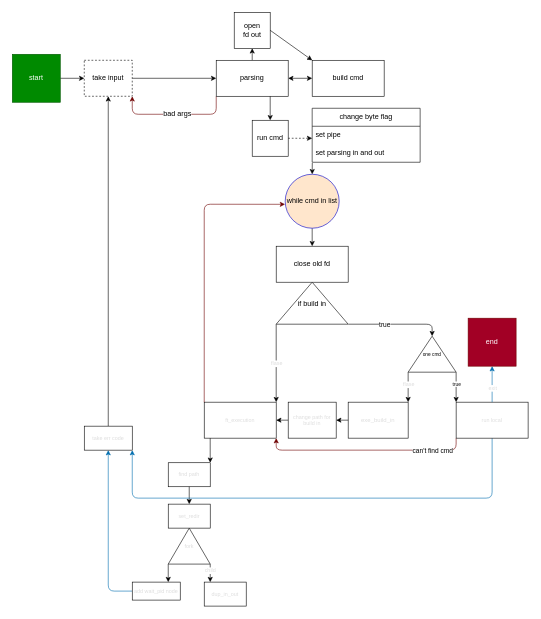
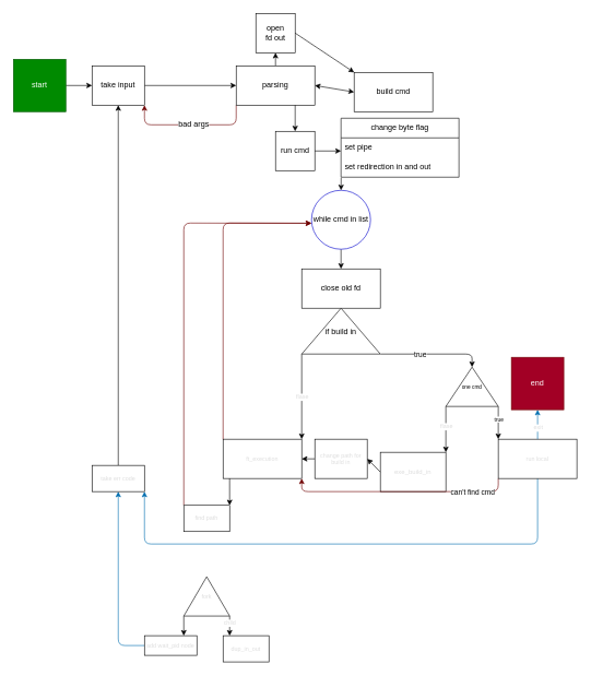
- <mxCell id="50" value="take input" style="rounded=0;whiteSpace=wrap;html=1;dashed=1;" parent="1" vertex="1"><mxGeometry x="140" y="100" width="80" height="60" as="geometry" /></mxCell>
+ <mxCell id="50" value="take input" style="rounded=0;whiteSpace=wrap;html=1;" parent="1" vertex="1"><mxGeometry x="140" y="100" width="80" height="60" as="geometry" /></mxCell>
- <mxCell id="6" value="build cmd" style="rounded=0;whiteSpace=wrap;html=1;" parent="1" vertex="1"><mxGeometry x="520" y="100" width="120" height="60" as="geometry" /></mxCell>
+ <mxCell id="6" value="build cmd" style="rounded=0;whiteSpace=wrap;html=1;" parent="1" vertex="1"><mxGeometry x="540" y="110" width="120" height="60" as="geometry" /></mxCell>
- <mxCell id="23" value="" style="endArrow=classic;html=1;fontSize=9;fontColor=#DCDCDC;exitX=1;exitY=0.5;exitDx=0;exitDy=0;entryX=0;entryY=0.667;entryDx=0;entryDy=0;entryPerimeter=0;dashed=1;" parent="1" source="9" target="11" edge="1"><mxGeometry width="50" height="50" relative="1" as="geometry"><mxPoint x="502" y="281" as="sourcePoint" /><mxPoint x="510" y="230" as="targetPoint" /></mxGeometry></mxCell>
+ <mxCell id="23" value="" style="endArrow=classic;html=1;fontSize=9;fontColor=#DCDCDC;exitX=1;exitY=0.5;exitDx=0;exitDy=0;entryX=0;entryY=0.667;entryDx=0;entryDy=0;entryPerimeter=0;" parent="1" source="9" target="11" edge="1"><mxGeometry width="50" height="50" relative="1" as="geometry"><mxPoint x="502" y="281" as="sourcePoint" /><mxPoint x="510" y="230" as="targetPoint" /></mxGeometry></mxCell>
- <mxCell id="12" value="set parsing in and out" style="text;strokeColor=none;fillColor=none;align=left;verticalAlign=middle;spacingLeft=4;spacingRight=4;overflow=hidden;points=[[0,0.5],[1,0.5]];portConstraint=eastwest;rotatable=0;whiteSpace=wrap;html=1;" parent="10" vertex="1"><mxGeometry y="60" width="180" height="30" as="geometry" /></mxCell>
+ <mxCell id="12" value="set redirection in and out" style="text;strokeColor=none;fillColor=none;align=left;verticalAlign=middle;spacingLeft=4;spacingRight=4;overflow=hidden;points=[[0,0.5],[1,0.5]];portConstraint=eastwest;rotatable=0;whiteSpace=wrap;html=1;" parent="10" vertex="1"><mxGeometry y="60" width="180" height="30" as="geometry" /></mxCell>
- <mxCell id="14" value="while cmd in list" style="ellipse;whiteSpace=wrap;html=1;aspect=fixed;labelBorderColor=none;shadow=0;strokeColor=#0000CC;fillColor=#ffe6cc;" parent="1" vertex="1"><mxGeometry x="475" y="290" width="90" height="90" as="geometry" /></mxCell>
+ <mxCell id="14" value="while cmd in list" style="ellipse;whiteSpace=wrap;html=1;aspect=fixed;labelBorderColor=none;shadow=0;strokeColor=#0000CC;" parent="1" vertex="1"><mxGeometry x="475" y="290" width="90" height="90" as="geometry" /></mxCell>
+ <mxCell id="27" style="edgeStyle=none;html=1;exitX=0;exitY=0;exitDx=0;exitDy=0;fillColor=#a20025;strokeColor=#6F0000;entryX=-0.001;entryY=0.561;entryDx=0;entryDy=0;entryPerimeter=0;" parent="1" source="28" target="14" edge="1"><mxGeometry relative="1" as="geometry"><mxPoint x="460" y="340" as="targetPoint" /><Array as="points"><mxPoint x="280" y="340" /></Array></mxGeometry></mxCell>
- <mxCell id="55" value="end" style="rounded=0;whiteSpace=wrap;html=1;fillColor=#a20025;fontColor=#ffffff;strokeColor=#6F0000;" parent="1" vertex="1"><mxGeometry x="780" y="530" width="80" height="80" as="geometry" /></mxCell>
+ <mxCell id="55" value="end" style="rounded=0;whiteSpace=wrap;html=1;fillColor=#a20025;fontColor=#ffffff;strokeColor=#6F0000;" parent="1" vertex="1"><mxGeometry x="780" y="545" width="80" height="80" as="geometry" /></mxCell>
- <mxCell id="18" value="&lt;font size=&quot;1&quot; color=&quot;#dcdcdc&quot;&gt;exe_build_in&lt;/font&gt;" style="rounded=0;whiteSpace=wrap;html=1;" parent="1" vertex="1"><mxGeometry x="580" y="670" width="100" height="60" as="geometry" /></mxCell>
+ <mxCell id="18" value="&lt;font size=&quot;1&quot; color=&quot;#dcdcdc&quot;&gt;exe_build_in&lt;/font&gt;" style="rounded=0;whiteSpace=wrap;html=1;" parent="1" vertex="1"><mxGeometry x="580" y="690" width="100" height="60" as="geometry" /></mxCell>
- <mxCell id="31" value="" style="endArrow=classic;html=1;fontSize=9;fontColor=#DDDDDD;exitX=0.5;exitY=1;exitDx=0;exitDy=0;entryX=0.5;entryY=0;entryDx=0;entryDy=0;" parent="1" source="28" target="30" edge="1"><mxGeometry width="50" height="50" relative="1" as="geometry"><mxPoint x="392" y="851" as="sourcePoint" /><mxPoint x="372" y="831" as="targetPoint" /></mxGeometry></mxCell>
- <mxCell id="30" value="set_redir" style="rounded=0;whiteSpace=wrap;html=1;fontSize=9;fontColor=#DDDDDD;" parent="1" vertex="1"><mxGeometry x="280" y="840" width="70" height="40" as="geometry" /></mxCell>
